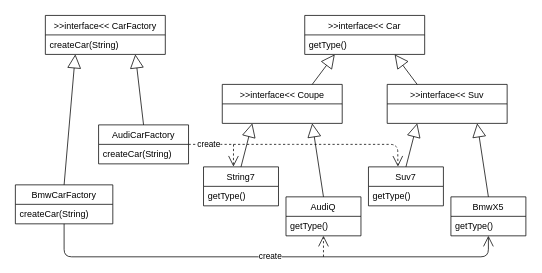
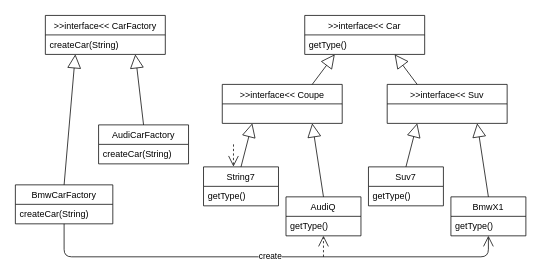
- <mxCell id="13" value="create" style="endArrow=open;endSize=12;dashed=1;html=1;exitX=1;exitY=0.5;exitDx=0;exitDy=0;entryX=0.393;entryY=-0.008;entryDx=0;entryDy=0;entryPerimeter=0;" parent="1" source="23" target="29" edge="1"><mxGeometry x="-0.828" width="160" relative="1" as="geometry"><mxPoint x="241" y="282" as="sourcePoint" /><mxPoint x="571" y="282" as="targetPoint" /><Array as="points"><mxPoint x="381" y="192" /><mxPoint x="451" y="192" /><mxPoint x="530" y="192" /></Array><mxPoint as="offset" /></mxGeometry></mxCell>
- <mxCell id="19" value="BmwX5" style="swimlane;fontStyle=0;childLayout=stackLayout;horizontal=1;startSize=26;fillColor=none;horizontalStack=0;resizeParent=1;resizeParentMax=0;resizeLast=0;collapsible=1;marginBottom=0;" parent="1" vertex="1"><mxGeometry x="601" y="262" width="100" height="52" as="geometry" /></mxCell>
+ <mxCell id="19" value="BmwX1" style="swimlane;fontStyle=0;childLayout=stackLayout;horizontal=1;startSize=26;fillColor=none;horizontalStack=0;resizeParent=1;resizeParentMax=0;resizeLast=0;collapsible=1;marginBottom=0;" parent="1" vertex="1"><mxGeometry x="601" y="262" width="100" height="52" as="geometry" /></mxCell>
